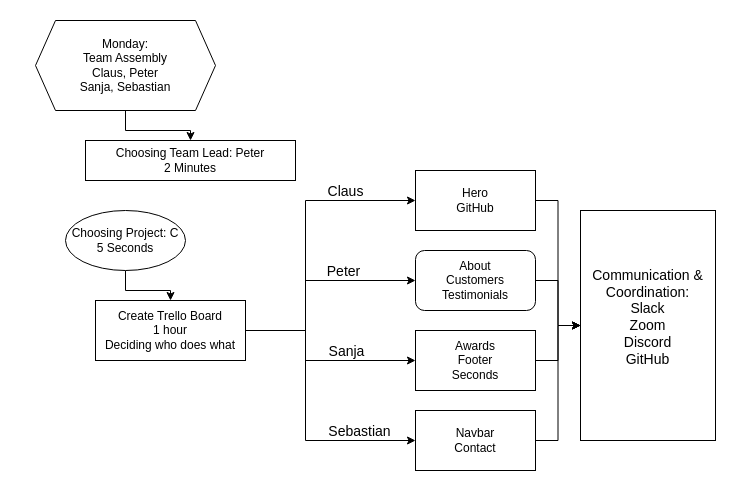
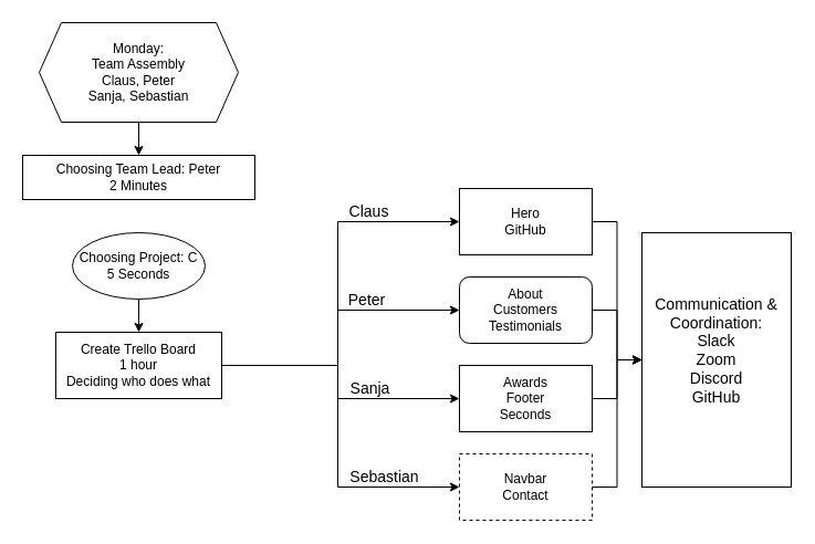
- <mxCell id="4" value="&lt;div&gt;Choosing Team Lead: Peter&lt;/div&gt;&lt;div&gt;2 Minutes&lt;br&gt;&lt;/div&gt;" style="rounded=0;whiteSpace=wrap;html=1;" vertex="1" parent="1"><mxGeometry x="85" y="140" width="210" height="40" as="geometry" /></mxCell>
+ <mxCell id="4" value="&lt;div&gt;Choosing Team Lead: Peter&lt;/div&gt;&lt;div&gt;2 Minutes&lt;br&gt;&lt;/div&gt;" style="rounded=0;whiteSpace=wrap;html=1;" vertex="1" parent="1"><mxGeometry x="20" y="140" width="210" height="40" as="geometry" /></mxCell>
- <mxCell id="15" value="&lt;div&gt;Create Trello Board&lt;/div&gt;&lt;div&gt;1 hour&lt;/div&gt;&lt;div&gt;Deciding who does what&lt;br&gt;&lt;/div&gt;" style="rounded=0;whiteSpace=wrap;html=1;" vertex="1" parent="1"><mxGeometry x="95" y="300" width="150" height="60" as="geometry" /></mxCell>
+ <mxCell id="15" value="&lt;div&gt;Create Trello Board&lt;/div&gt;&lt;div&gt;1 hour&lt;/div&gt;&lt;div&gt;Deciding who does what&lt;br&gt;&lt;/div&gt;" style="rounded=0;whiteSpace=wrap;html=1;" vertex="1" parent="1"><mxGeometry x="50" y="300" width="150" height="60" as="geometry" /></mxCell>
- <mxCell id="21" value="&lt;div&gt;Navbar&lt;/div&gt;&lt;div&gt;Contact&lt;br&gt;&lt;/div&gt;" style="rounded=0;whiteSpace=wrap;html=1;" vertex="1" parent="1"><mxGeometry x="415" y="410" width="120" height="60" as="geometry" /></mxCell>
+ <mxCell id="21" value="&lt;div&gt;Navbar&lt;/div&gt;&lt;div&gt;Contact&lt;br&gt;&lt;/div&gt;" style="rounded=0;whiteSpace=wrap;html=1;dashed=1;" vertex="1" parent="1"><mxGeometry x="415" y="410" width="120" height="60" as="geometry" /></mxCell>
